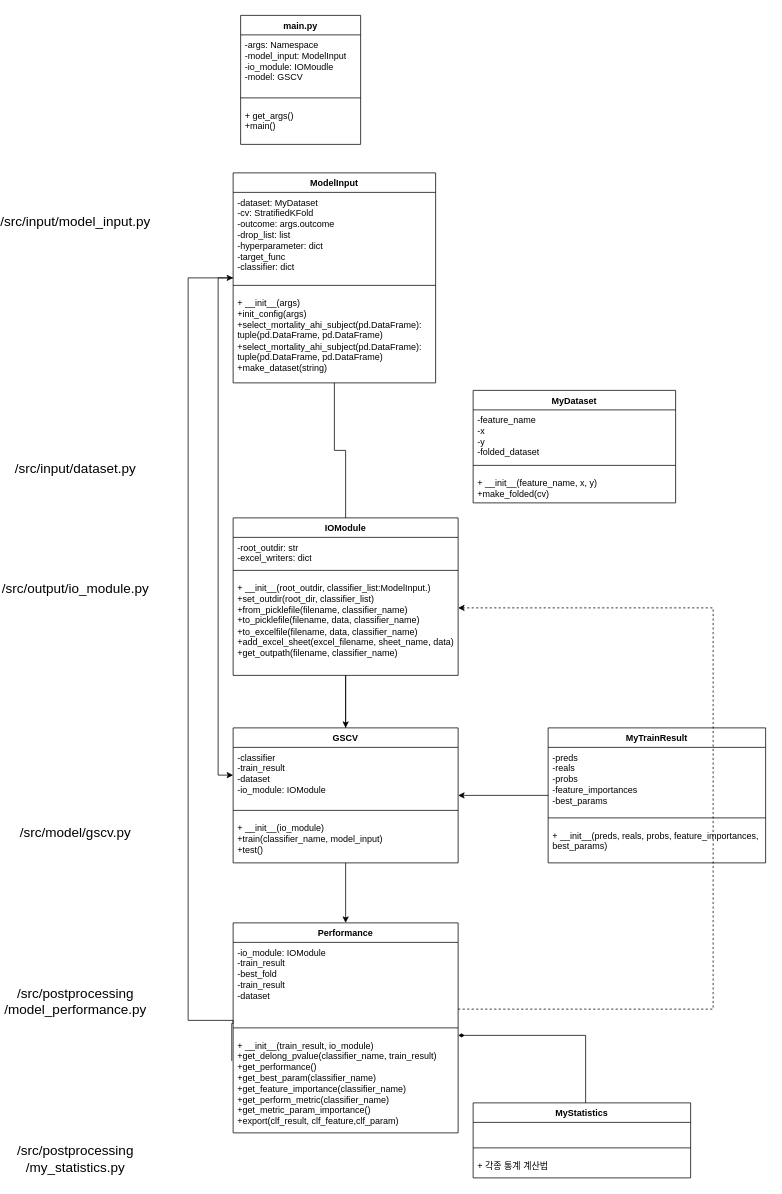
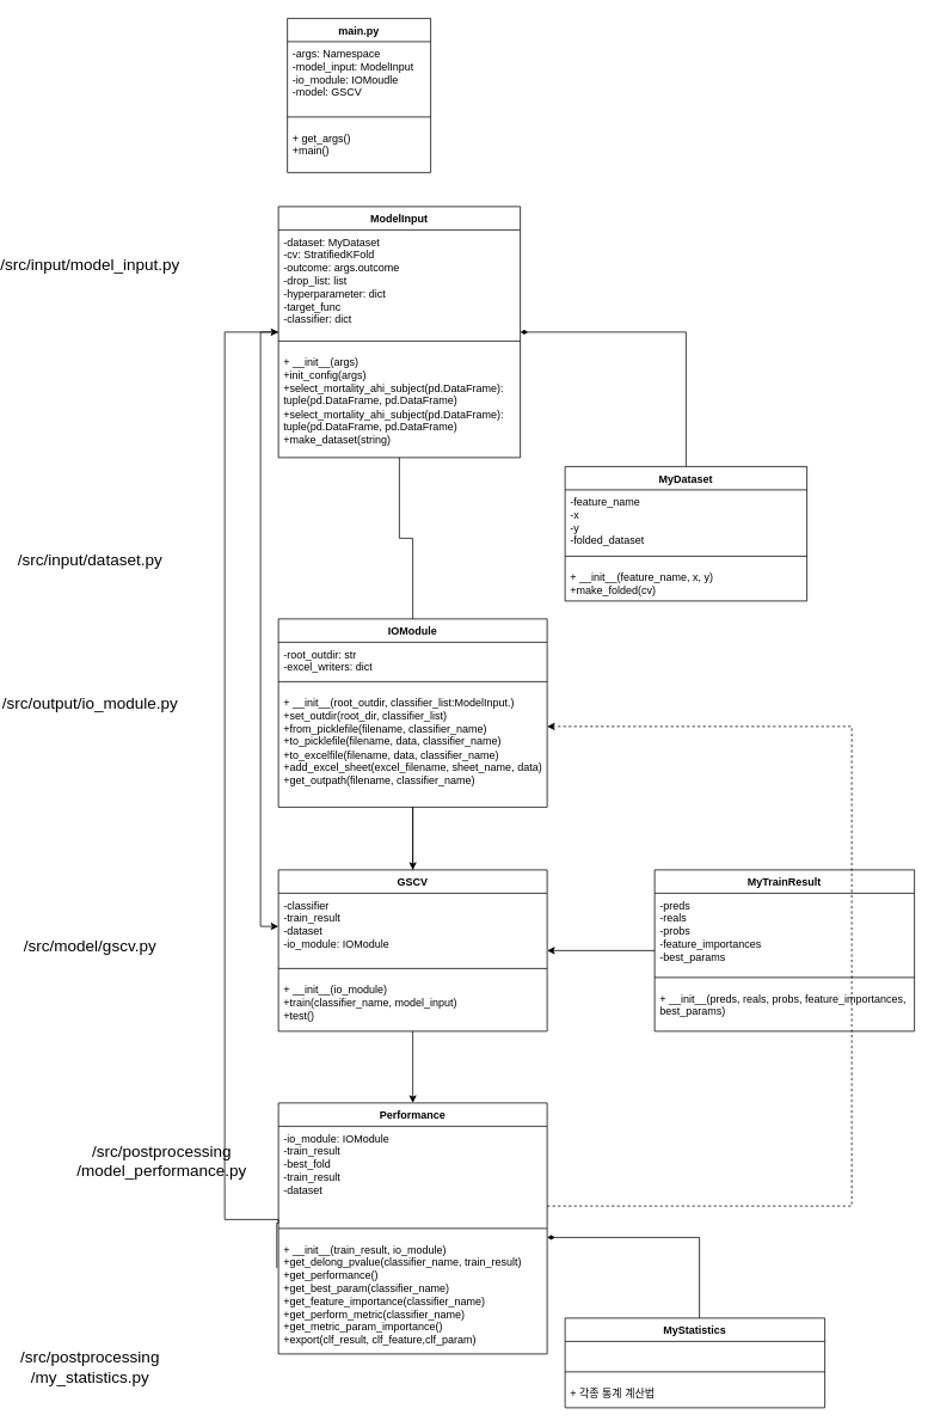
+ <mxCell id="10" style="rounded=0;orthogonalLoop=1;jettySize=auto;html=1;exitX=0.5;exitY=0;exitDx=0;exitDy=0;entryX=1;entryY=0.5;entryDx=0;entryDy=0;edgeStyle=orthogonalEdgeStyle;endArrow=diamondThin;endFill=1;" parent="1" source="11" target="6" edge="1"><mxGeometry relative="1" as="geometry" /></mxCell>
- <mxCell id="47" value="&lt;font style=&quot;font-size: 18px;&quot;&gt;/src/model/gscv.py&lt;/font&gt;" style="text;strokeColor=none;align=center;fillColor=none;html=1;verticalAlign=middle;whiteSpace=wrap;rounded=0;" parent="1" vertex="1"><mxGeometry x="20" y="1095" width="160" height="30" as="geometry" /></mxCell>
+ <mxCell id="47" value="&lt;font style=&quot;font-size: 18px;&quot;&gt;/src/model/gscv.py&lt;/font&gt;" style="text;strokeColor=none;align=center;fillColor=none;html=1;verticalAlign=middle;whiteSpace=wrap;rounded=0;" parent="1" vertex="1"><mxGeometry x="20" y="1040" width="160" height="30" as="geometry" /></mxCell>
- <mxCell id="48" value="&lt;font style=&quot;font-size: 18px;&quot;&gt;/src/postprocessing&lt;/font&gt;&lt;div&gt;&lt;font style=&quot;font-size: 18px;&quot;&gt;/model_performance.py&lt;/font&gt;&lt;/div&gt;" style="text;strokeColor=none;align=center;fillColor=none;html=1;verticalAlign=middle;whiteSpace=wrap;rounded=0;" parent="1" vertex="1"><mxGeometry x="20" y="1320" width="160" height="30" as="geometry" /></mxCell>
+ <mxCell id="48" value="&lt;font style=&quot;font-size: 18px;&quot;&gt;/src/postprocessing&lt;/font&gt;&lt;div&gt;&lt;font style=&quot;font-size: 18px;&quot;&gt;/model_performance.py&lt;/font&gt;&lt;/div&gt;" style="text;strokeColor=none;align=center;fillColor=none;html=1;verticalAlign=middle;whiteSpace=wrap;rounded=0;" parent="1" vertex="1"><mxGeometry x="100" y="1280" width="160" height="30" as="geometry" /></mxCell>
- <mxCell id="49" value="&lt;font style=&quot;font-size: 18px;&quot;&gt;/src/postprocessing&lt;/font&gt;&lt;div&gt;&lt;font style=&quot;font-size: 18px;&quot;&gt;/my_statistics.py&lt;/font&gt;&lt;/div&gt;" style="text;strokeColor=none;align=center;fillColor=none;html=1;verticalAlign=middle;whiteSpace=wrap;rounded=0;" parent="1" vertex="1"><mxGeometry x="20" y="1530" width="160" height="30" as="geometry" /></mxCell>
+ <mxCell id="49" value="&lt;font style=&quot;font-size: 18px;&quot;&gt;/src/postprocessing&lt;/font&gt;&lt;div&gt;&lt;font style=&quot;font-size: 18px;&quot;&gt;/my_statistics.py&lt;/font&gt;&lt;/div&gt;" style="text;strokeColor=none;align=center;fillColor=none;html=1;verticalAlign=middle;whiteSpace=wrap;rounded=0;" parent="1" vertex="1"><mxGeometry x="20" y="1510" width="160" height="30" as="geometry" /></mxCell>
